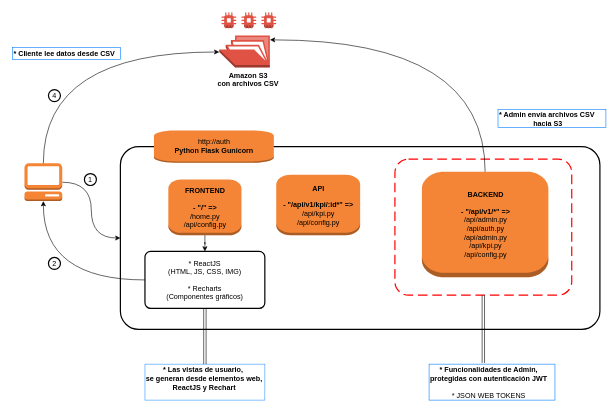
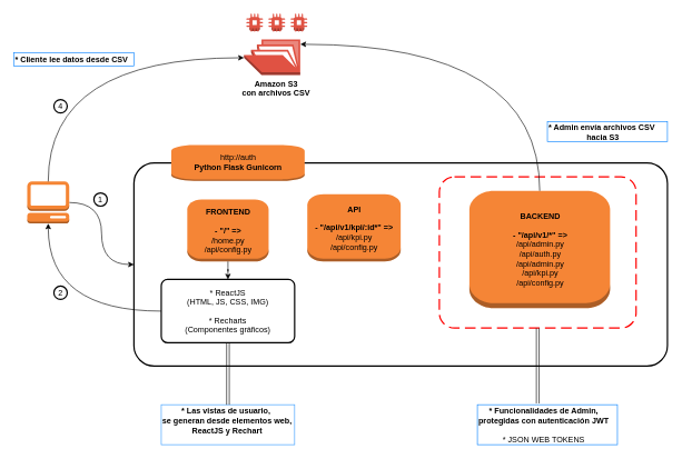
- <mxCell id="18" value="&lt;div style=&quot;text-align: center&quot;&gt;&lt;b&gt;* Admin envía archivos CSV&amp;nbsp;&lt;/b&gt;&lt;/div&gt;&lt;b&gt;&lt;div style=&quot;text-align: center&quot;&gt;&lt;b&gt;hacia S3&lt;/b&gt;&lt;/div&gt;&lt;/b&gt;" style="text;html=1;resizable=0;points=[];autosize=1;align=left;verticalAlign=top;spacingTop=-4;strokeColor=#007FFF;" parent="1" vertex="1"><mxGeometry x="830" y="182" width="180" height="30" as="geometry" /></mxCell>
+ <mxCell id="18" value="&lt;div style=&quot;text-align: center&quot;&gt;&lt;b&gt;* Admin envía archivos CSV&amp;nbsp;&lt;/b&gt;&lt;/div&gt;&lt;b&gt;&lt;div style=&quot;text-align: center&quot;&gt;&lt;b&gt;hacia S3&lt;/b&gt;&lt;/div&gt;&lt;/b&gt;" style="text;html=1;resizable=0;points=[];autosize=1;align=left;verticalAlign=top;spacingTop=-4;strokeColor=#007FFF;" parent="1" vertex="1"><mxGeometry x="820" y="182" width="180" height="30" as="geometry" /></mxCell>
